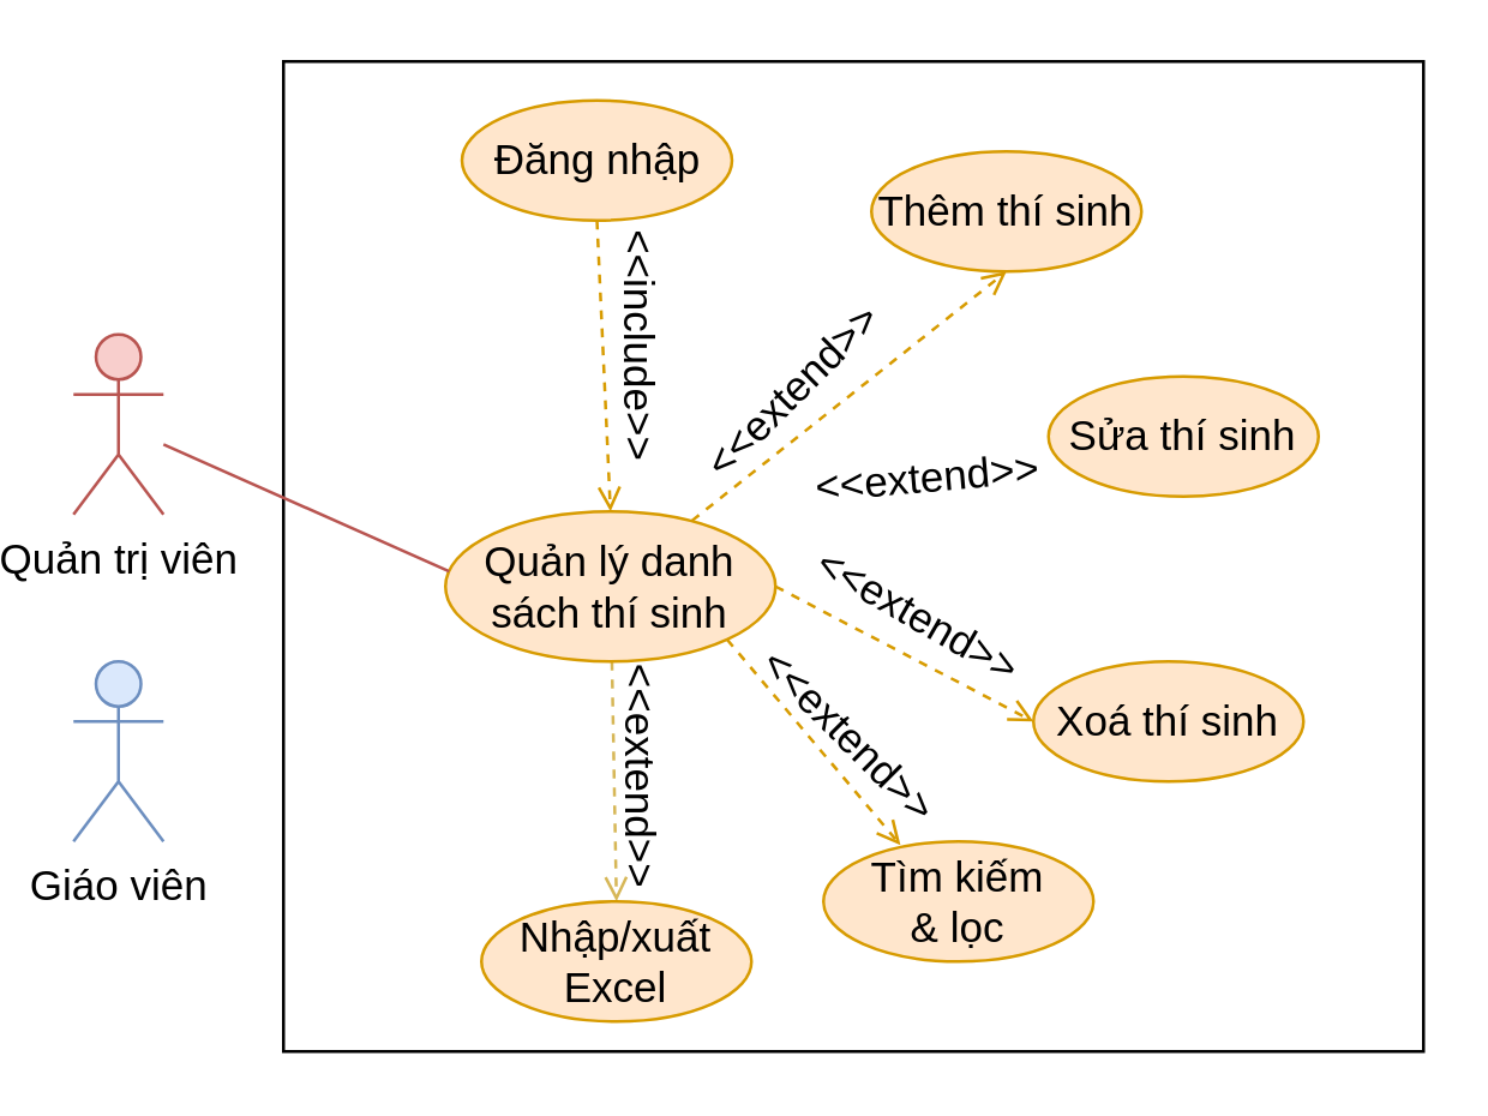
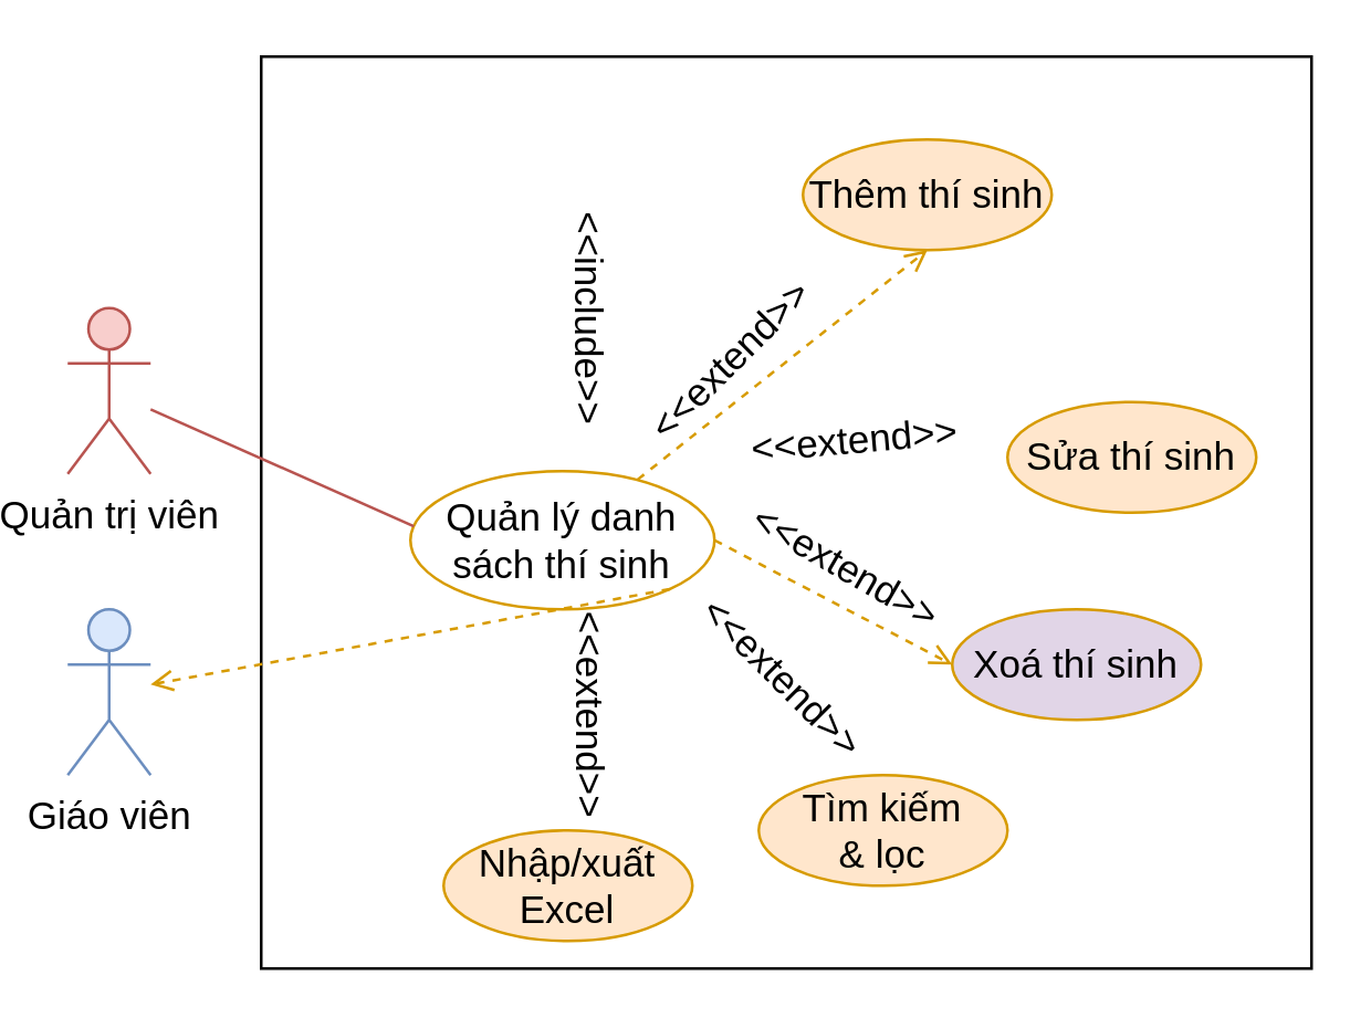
- <mxCell id="16" value="Đăng nhập" style="ellipse;whiteSpace=wrap;html=1;fillColor=#ffe6cc;strokeColor=#d79b00;fontSize=14;" parent="1" vertex="1"><mxGeometry x="149.5" y="33" width="90" height="40" as="geometry" /></mxCell>
- <mxCell id="15" style="rounded=0;orthogonalLoop=1;jettySize=auto;html=1;entryX=0.5;entryY=0;entryDx=0;entryDy=0;fillColor=#ffe6cc;strokeColor=#d79b00;endArrow=open;endFill=0;dashed=1;exitX=0.5;exitY=1;exitDx=0;exitDy=0;" parent="1" source="16" target="4" edge="1"><mxGeometry relative="1" as="geometry"><mxPoint x="55.5" y="-14" as="targetPoint" /><mxPoint x="55" y="76" as="sourcePoint" /></mxGeometry></mxCell>
- <mxCell id="8" value="Sửa thí sinh" style="ellipse;whiteSpace=wrap;html=1;fillColor=#ffe6cc;strokeColor=#d79b00;fontSize=14;" parent="1" vertex="1"><mxGeometry x="345" y="125" width="90" height="40" as="geometry" /></mxCell>
+ <mxCell id="8" value="Sửa thí sinh" style="ellipse;whiteSpace=wrap;html=1;fillColor=#ffe6cc;strokeColor=#d79b00;fontSize=14;" parent="1" vertex="1"><mxGeometry x="360" y="145" width="90" height="40" as="geometry" /></mxCell>
- <mxCell id="4" value="Quản lý danh sách thí sinh" style="ellipse;whiteSpace=wrap;html=1;fillColor=#ffe6cc;strokeColor=#d79b00;fontSize=14;" parent="1" vertex="1"><mxGeometry x="144" y="170" width="110" height="50" as="geometry" /></mxCell>
+ <mxCell id="4" value="Quản lý danh sách thí sinh" style="ellipse;whiteSpace=wrap;html=1;fillColor=#ffffff;strokeColor=#d79b00;fontSize=14;" parent="1" vertex="1"><mxGeometry x="144" y="170" width="110" height="50" as="geometry" /></mxCell>
- <mxCell id="9" value="Xoá thí sinh" style="ellipse;whiteSpace=wrap;html=1;fillColor=#ffe6cc;strokeColor=#d79b00;fontSize=14;" parent="1" vertex="1"><mxGeometry x="340" y="220" width="90" height="40" as="geometry" /></mxCell>
+ <mxCell id="9" value="Xoá thí sinh" style="ellipse;whiteSpace=wrap;html=1;fillColor=#e1d5e7;strokeColor=#d79b00;fontSize=14;" parent="1" vertex="1"><mxGeometry x="340" y="220" width="90" height="40" as="geometry" /></mxCell>
- <mxCell id="21" style="rounded=0;orthogonalLoop=1;jettySize=auto;html=1;exitX=1;exitY=1;exitDx=0;exitDy=0;entryX=0.285;entryY=0.03;entryDx=0;entryDy=0;dashed=1;fillColor=#ffe6cc;strokeColor=#d79b00;endArrow=open;endFill=0;entryPerimeter=0;" parent="1" source="4" target="20" edge="1"><mxGeometry relative="1" as="geometry" /></mxCell>
+ <mxCell id="21" style="rounded=0;orthogonalLoop=1;jettySize=auto;html=1;exitX=1;exitY=1;exitDx=0;exitDy=0;dashed=1;fillColor=#ffe6cc;strokeColor=#d79b00;endArrow=open;endFill=0;" parent="1" source="4" target="18" edge="1"><mxGeometry relative="1" as="geometry" /></mxCell>
- <mxCell id="3" style="rounded=0;orthogonalLoop=1;jettySize=auto;html=1;entryX=0.5;entryY=0;entryDx=0;entryDy=0;fillColor=#fff2cc;strokeColor=#d6b656;dashed=1;endArrow=open;endFill=0;" parent="1" source="4" target="19" edge="1"><mxGeometry relative="1" as="geometry" /></mxCell>
